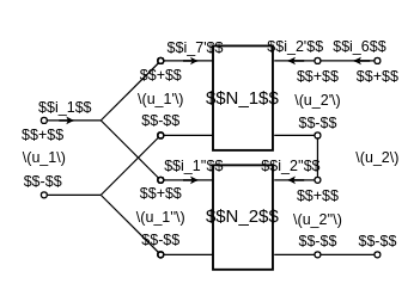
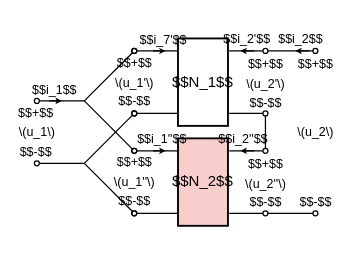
- <mxCell id="15" value="$$i_6$$" style="text;html=1;resizable=1;autosize=1;align=center;verticalAlign=middle;points=[];fillColor=none;strokeColor=none;rounded=0;fontSize=10;movable=1;rotatable=1;deletable=1;editable=1;connectable=0;" parent="1" vertex="1"><mxGeometry x="232" y="20" width="15" height="20" as="geometry" /></mxCell>
+ <mxCell id="15" value="$$i_2$$" style="text;html=1;resizable=1;autosize=1;align=center;verticalAlign=middle;points=[];fillColor=none;strokeColor=none;rounded=0;fontSize=10;movable=1;rotatable=1;deletable=1;editable=1;connectable=0;" parent="1" vertex="1"><mxGeometry x="232" y="20" width="15" height="20" as="geometry" /></mxCell>
- <mxCell id="18" value="$$N_2$$" style="rounded=0;whiteSpace=wrap;html=1;strokeWidth=1.5;connectable=0;" parent="1" vertex="1"><mxGeometry x="142" y="110" width="40" height="70" as="geometry" /></mxCell>
+ <mxCell id="18" value="$$N_2$$" style="rounded=0;whiteSpace=wrap;html=1;strokeWidth=1.5;connectable=0;fillColor=#f8cecc;" parent="1" vertex="1"><mxGeometry x="142" y="110" width="40" height="70" as="geometry" /></mxCell>
